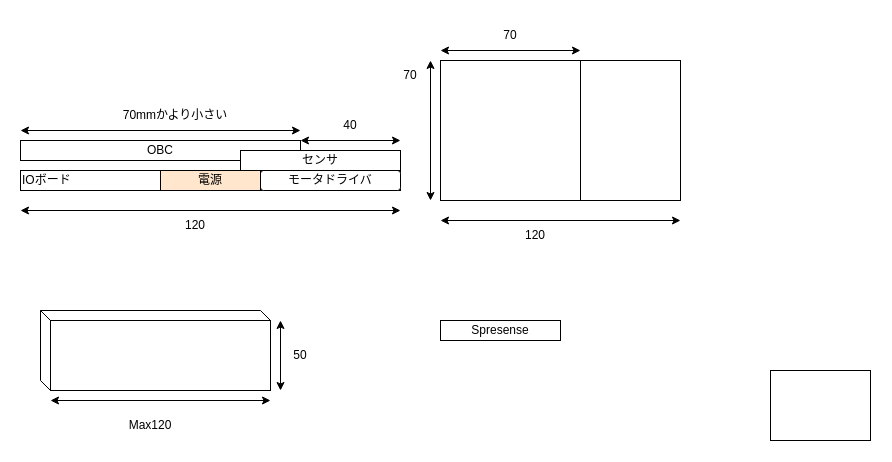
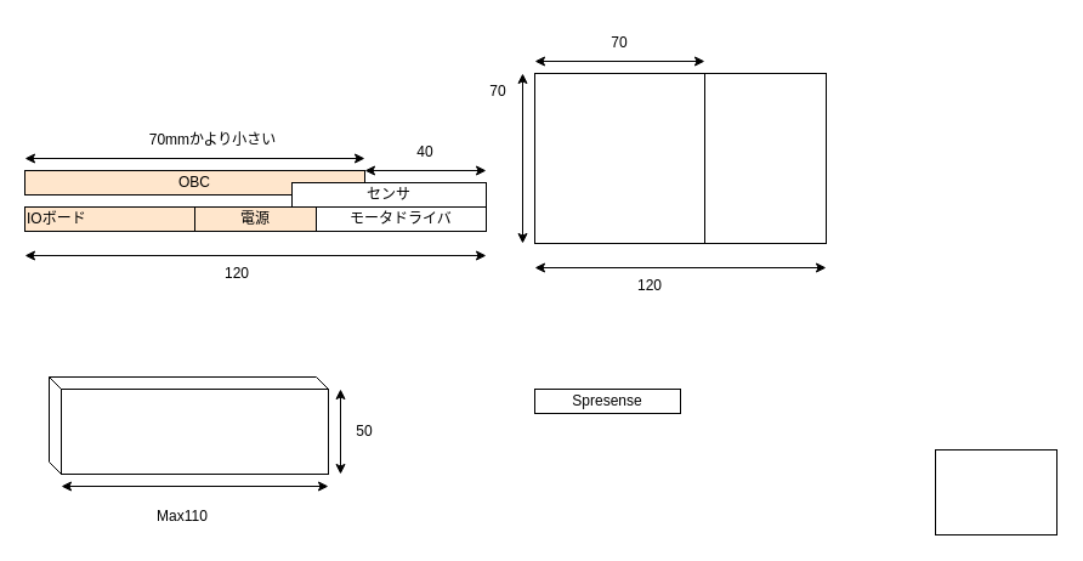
- <mxCell id="3" value="&lt;div&gt;OBC&lt;/div&gt;" style="rounded=0;whiteSpace=wrap;html=1;" vertex="1" parent="1"><mxGeometry x="20" y="140" width="280" height="20" as="geometry" /></mxCell>
+ <mxCell id="3" value="&lt;div&gt;OBC&lt;/div&gt;" style="rounded=0;whiteSpace=wrap;html=1;fillColor=#ffe6cc;" vertex="1" parent="1"><mxGeometry x="20" y="140" width="280" height="20" as="geometry" /></mxCell>
- <mxCell id="2" value="&lt;div align=&quot;left&quot;&gt;IOボード&lt;/div&gt;" style="rounded=0;whiteSpace=wrap;html=1;align=left;" vertex="1" parent="1"><mxGeometry x="20" y="170" width="380" height="20" as="geometry" /></mxCell>
+ <mxCell id="2" value="&lt;div align=&quot;left&quot;&gt;IOボード&lt;/div&gt;" style="rounded=0;whiteSpace=wrap;html=1;align=left;fillColor=#ffe6cc;" vertex="1" parent="1"><mxGeometry x="20" y="170" width="380" height="20" as="geometry" /></mxCell>
- <mxCell id="4" value="モータドライバ" style="whiteSpace=wrap;html=1;rounded=1;" vertex="1" parent="1"><mxGeometry x="260" y="170" width="140" height="20" as="geometry" /></mxCell>
+ <mxCell id="4" value="モータドライバ" style="rounded=0;whiteSpace=wrap;html=1;" vertex="1" parent="1"><mxGeometry x="260" y="170" width="140" height="20" as="geometry" /></mxCell>
- <mxCell id="14" value="Max120" style="text;html=1;strokeColor=none;fillColor=none;align=center;verticalAlign=middle;whiteSpace=wrap;rounded=0;" vertex="1" parent="1"><mxGeometry x="110" y="410" width="80" height="30" as="geometry" /></mxCell>
+ <mxCell id="14" value="Max110" style="text;html=1;strokeColor=none;fillColor=none;align=center;verticalAlign=middle;whiteSpace=wrap;rounded=0;" vertex="1" parent="1"><mxGeometry x="110" y="410" width="80" height="30" as="geometry" /></mxCell>
